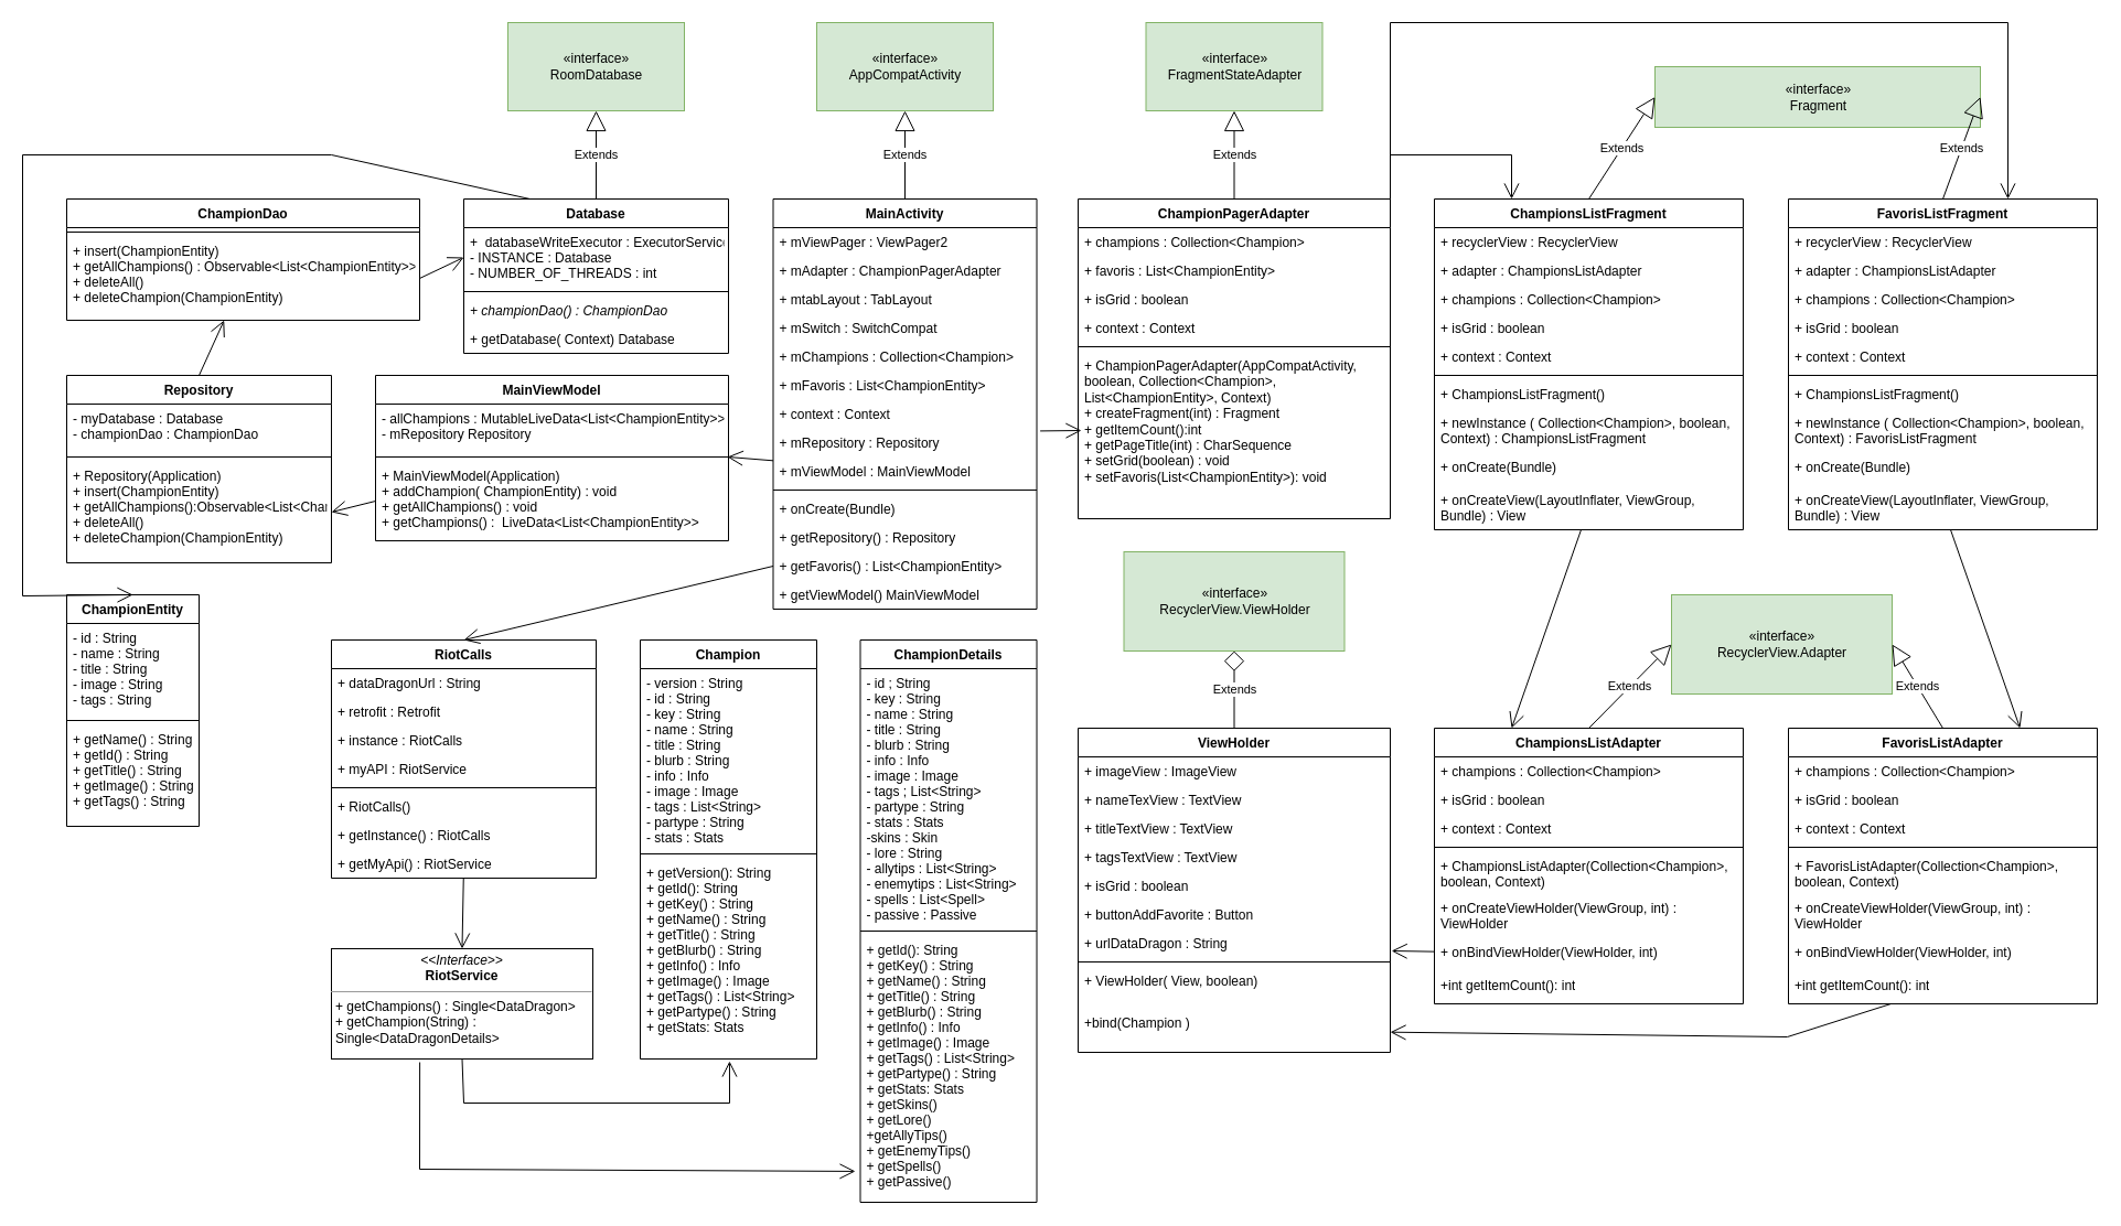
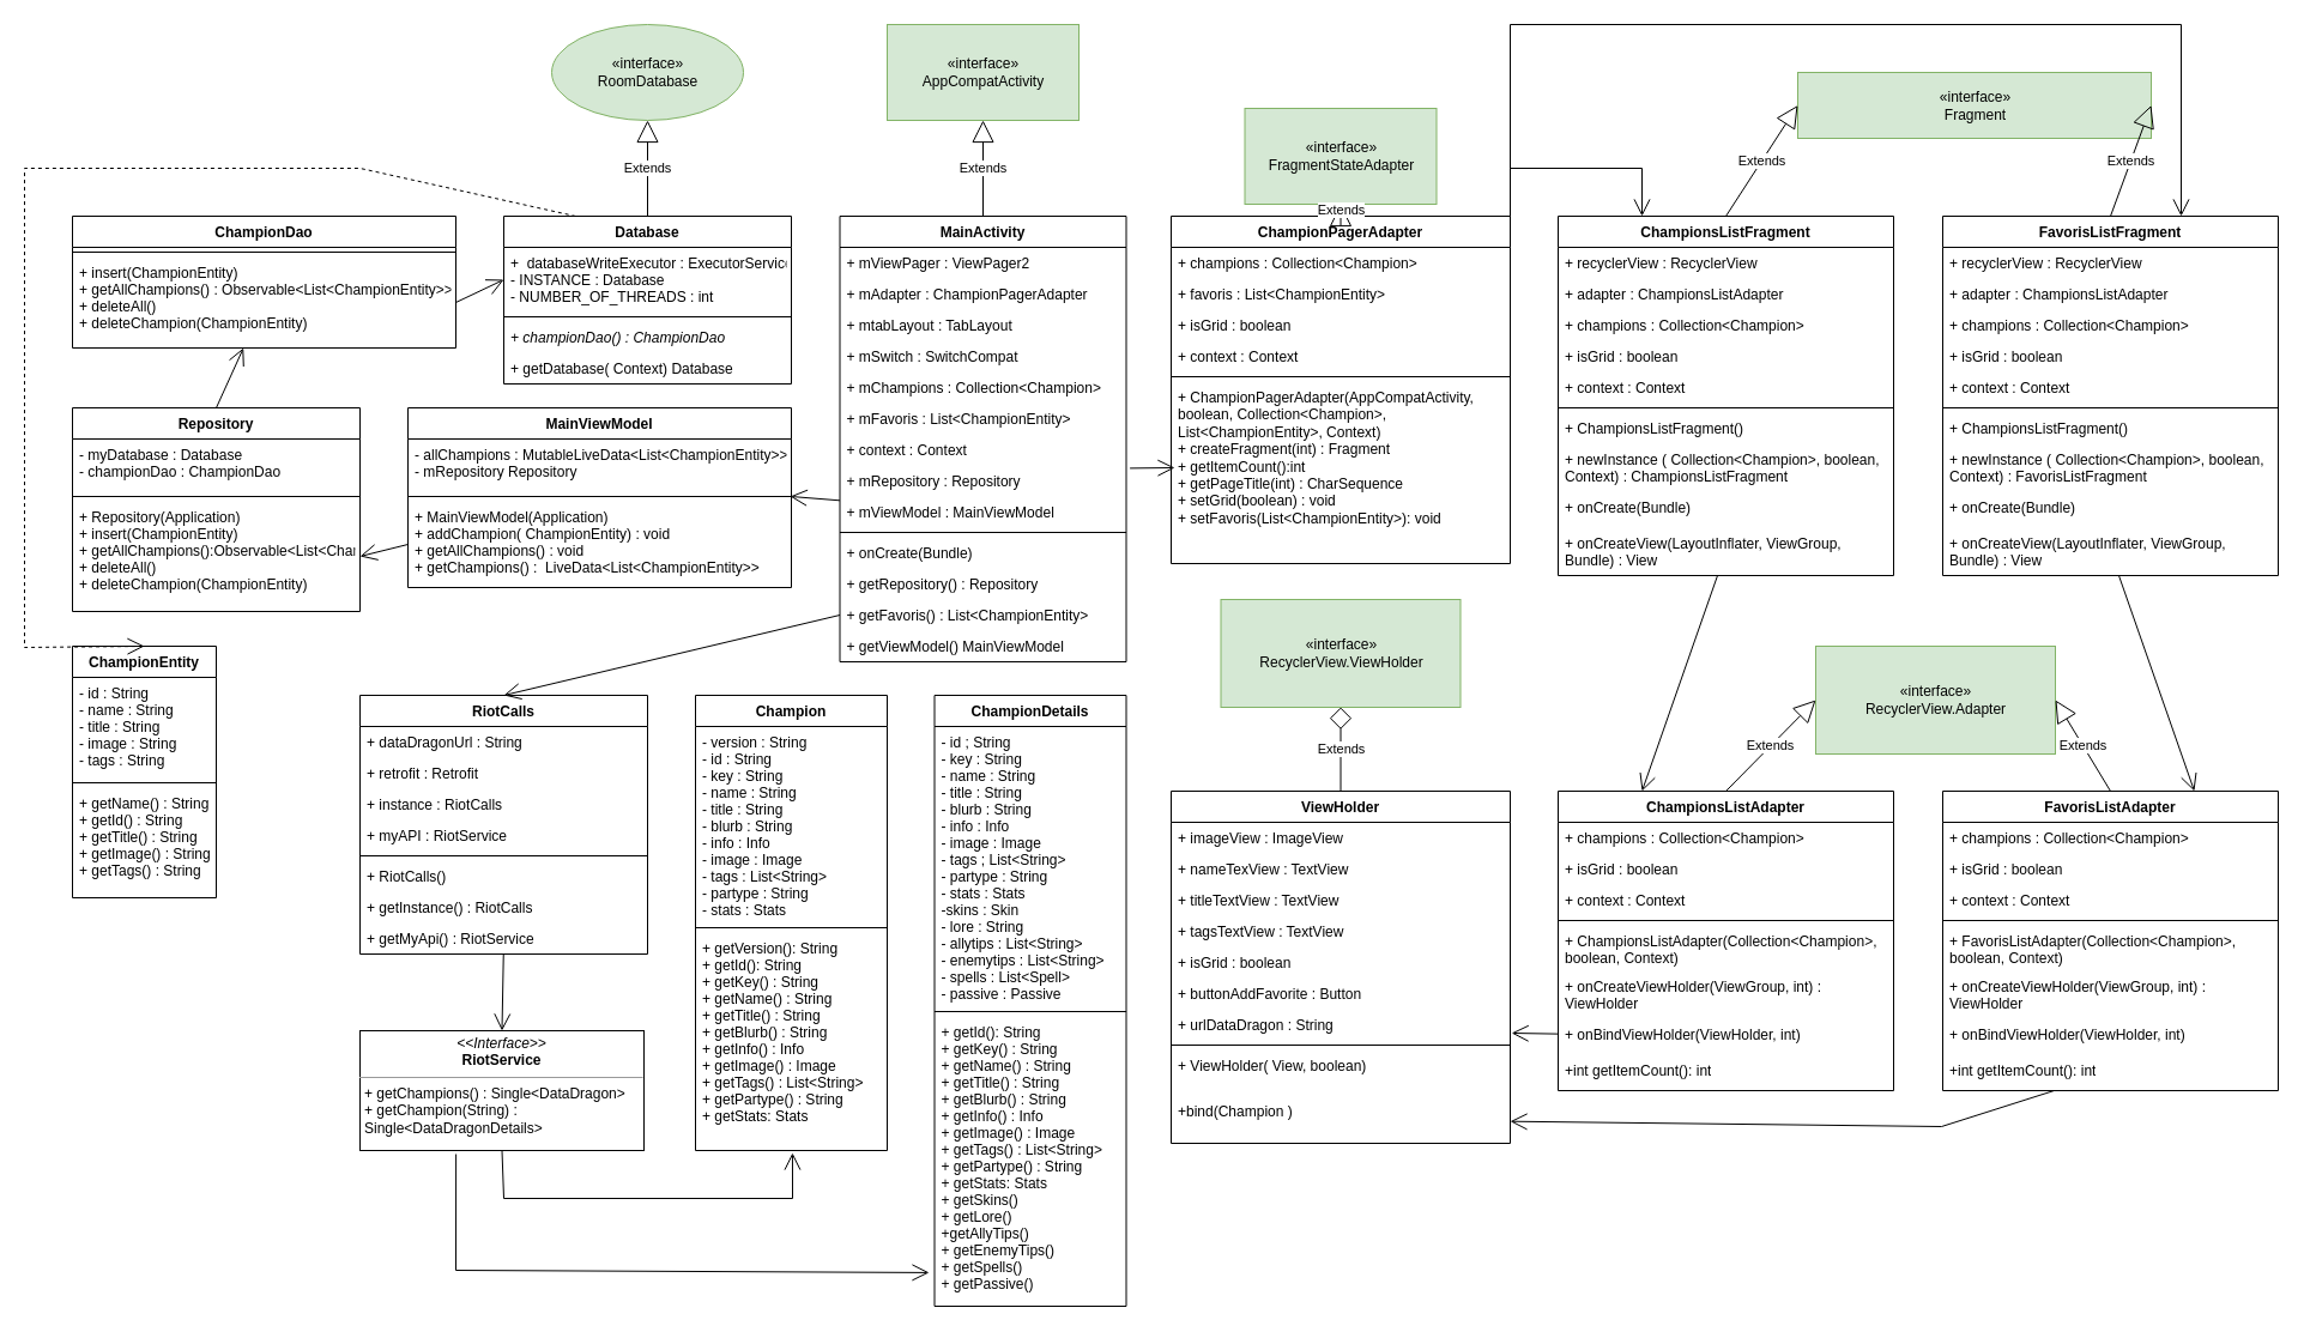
- <mxCell id="106" value="«interface»&lt;br&gt;RoomDatabase" style="html=1;fillColor=#d5e8d4;strokeColor=#82b366;" parent="1" vertex="1"><mxGeometry x="460" y="20" width="160" height="80" as="geometry" /></mxCell>
+ <mxCell id="106" value="«interface»&lt;br&gt;RoomDatabase" style="ellipse;html=1;fillColor=#d5e8d4;strokeColor=#82b366;" parent="1" vertex="1"><mxGeometry x="460" y="20" width="160" height="80" as="geometry" /></mxCell>
- <mxCell id="26" value="«interface»&lt;br&gt;FragmentStateAdapter" style="html=1;fillColor=#d5e8d4;strokeColor=#82b366;" parent="1" vertex="1"><mxGeometry x="1038.5" y="20" width="160" height="80" as="geometry" /></mxCell>
+ <mxCell id="26" value="«interface»&lt;br&gt;FragmentStateAdapter" style="html=1;fillColor=#d5e8d4;strokeColor=#82b366;" parent="1" vertex="1"><mxGeometry x="1038.5" y="90" width="160" height="80" as="geometry" /></mxCell>
- <mxCell id="138" value="" style="endArrow=open;endFill=1;endSize=12;html=1;rounded=0;exitX=0.25;exitY=0;exitDx=0;exitDy=0;entryX=0.5;entryY=0;entryDx=0;entryDy=0;" edge="1" parent="1" source="101" target="120"><mxGeometry width="160" relative="1" as="geometry"><mxPoint x="500" y="410" as="sourcePoint" /><mxPoint x="660" y="410" as="targetPoint" /><Array as="points"><mxPoint x="300" y="140" /><mxPoint x="20" y="140" /><mxPoint x="20" y="540" /></Array></mxGeometry></mxCell>
+ <mxCell id="138" value="" style="endArrow=open;endFill=1;endSize=12;html=1;rounded=0;exitX=0.25;exitY=0;exitDx=0;exitDy=0;entryX=0.5;entryY=0;entryDx=0;entryDy=0;dashed=1;" edge="1" parent="1" source="101" target="120"><mxGeometry width="160" relative="1" as="geometry"><mxPoint x="500" y="410" as="sourcePoint" /><mxPoint x="660" y="410" as="targetPoint" /><Array as="points"><mxPoint x="300" y="140" /><mxPoint x="20" y="140" /><mxPoint x="20" y="540" /></Array></mxGeometry></mxCell>
